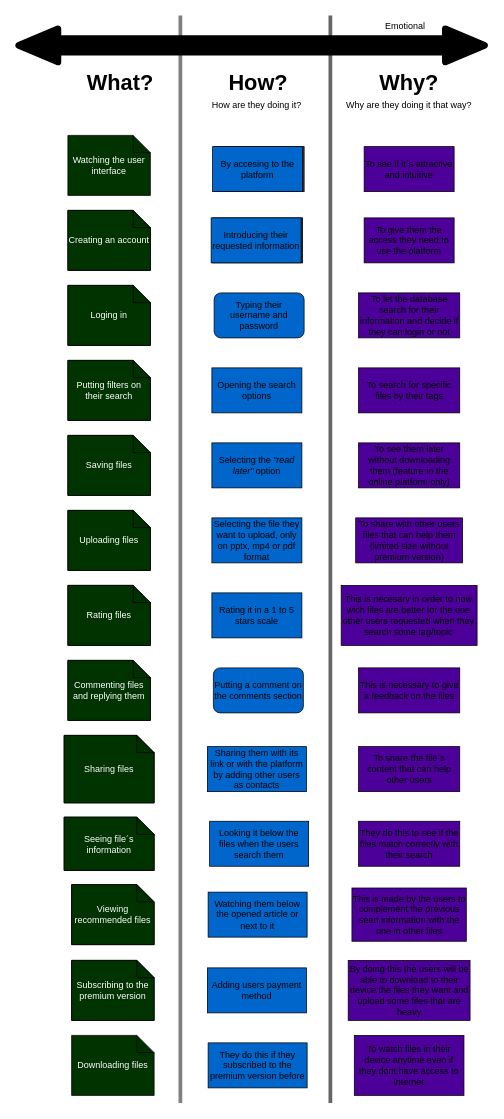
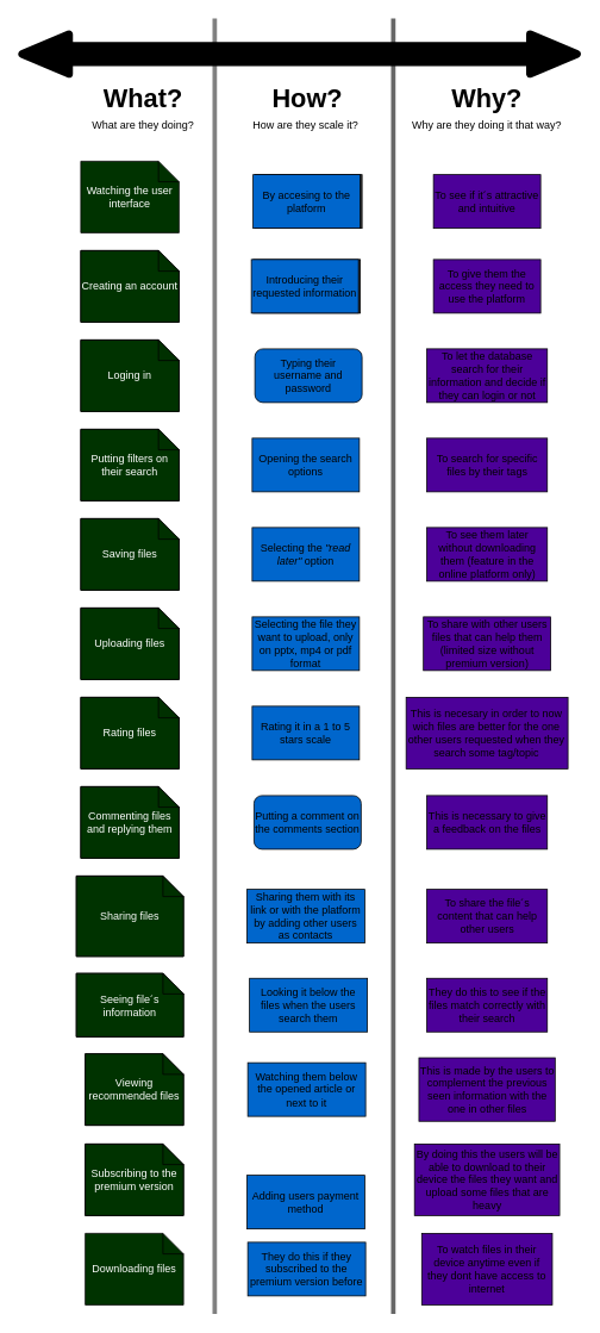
- <mxCell id="17" value="Emotional" style="text;html=1;strokeColor=none;fillColor=none;align=center;verticalAlign=middle;whiteSpace=wrap;rounded=0;" parent="1" vertex="1"><mxGeometry x="520" y="25" width="40" height="20" as="geometry" /></mxCell>
+ <mxCell id="17" value="Emotional" style="text;html=1;strokeColor=none;fillColor=none;align=center;verticalAlign=middle;whiteSpace=wrap;rounded=0;" parent="1" vertex="1"><mxGeometry x="525" y="50" width="40" height="20" as="geometry" /></mxCell>
+ <mxCell id="9" value="What are they doing?" style="text;html=1;strokeColor=none;fillColor=none;align=center;verticalAlign=middle;whiteSpace=wrap;rounded=0;fontColor=#000000;" parent="1" vertex="1"><mxGeometry x="100" y="130" width="120" height="20" as="geometry" /></mxCell>
- <mxCell id="10" value="How are they doing it?" style="text;html=1;strokeColor=none;fillColor=none;align=center;verticalAlign=middle;whiteSpace=wrap;rounded=0;fontColor=#000000;" parent="1" vertex="1"><mxGeometry x="280" y="130" width="124" height="20" as="geometry" /></mxCell>
+ <mxCell id="10" value="How are they scale it?" style="text;html=1;strokeColor=none;fillColor=none;align=center;verticalAlign=middle;whiteSpace=wrap;rounded=0;fontColor=#000000;" parent="1" vertex="1"><mxGeometry x="280" y="130" width="124" height="20" as="geometry" /></mxCell>
- <mxCell id="47" value="Adding users payment method" style="rounded=0;whiteSpace=wrap;html=1;fillColor=#0066CC;" parent="1" vertex="1"><mxGeometry x="276" y="1290" width="132" height="60" as="geometry" /></mxCell>
+ <mxCell id="47" value="Adding users payment method" style="rounded=0;whiteSpace=wrap;html=1;fillColor=#0066CC;" parent="1" vertex="1"><mxGeometry x="276" y="1315" width="132" height="60" as="geometry" /></mxCell>
